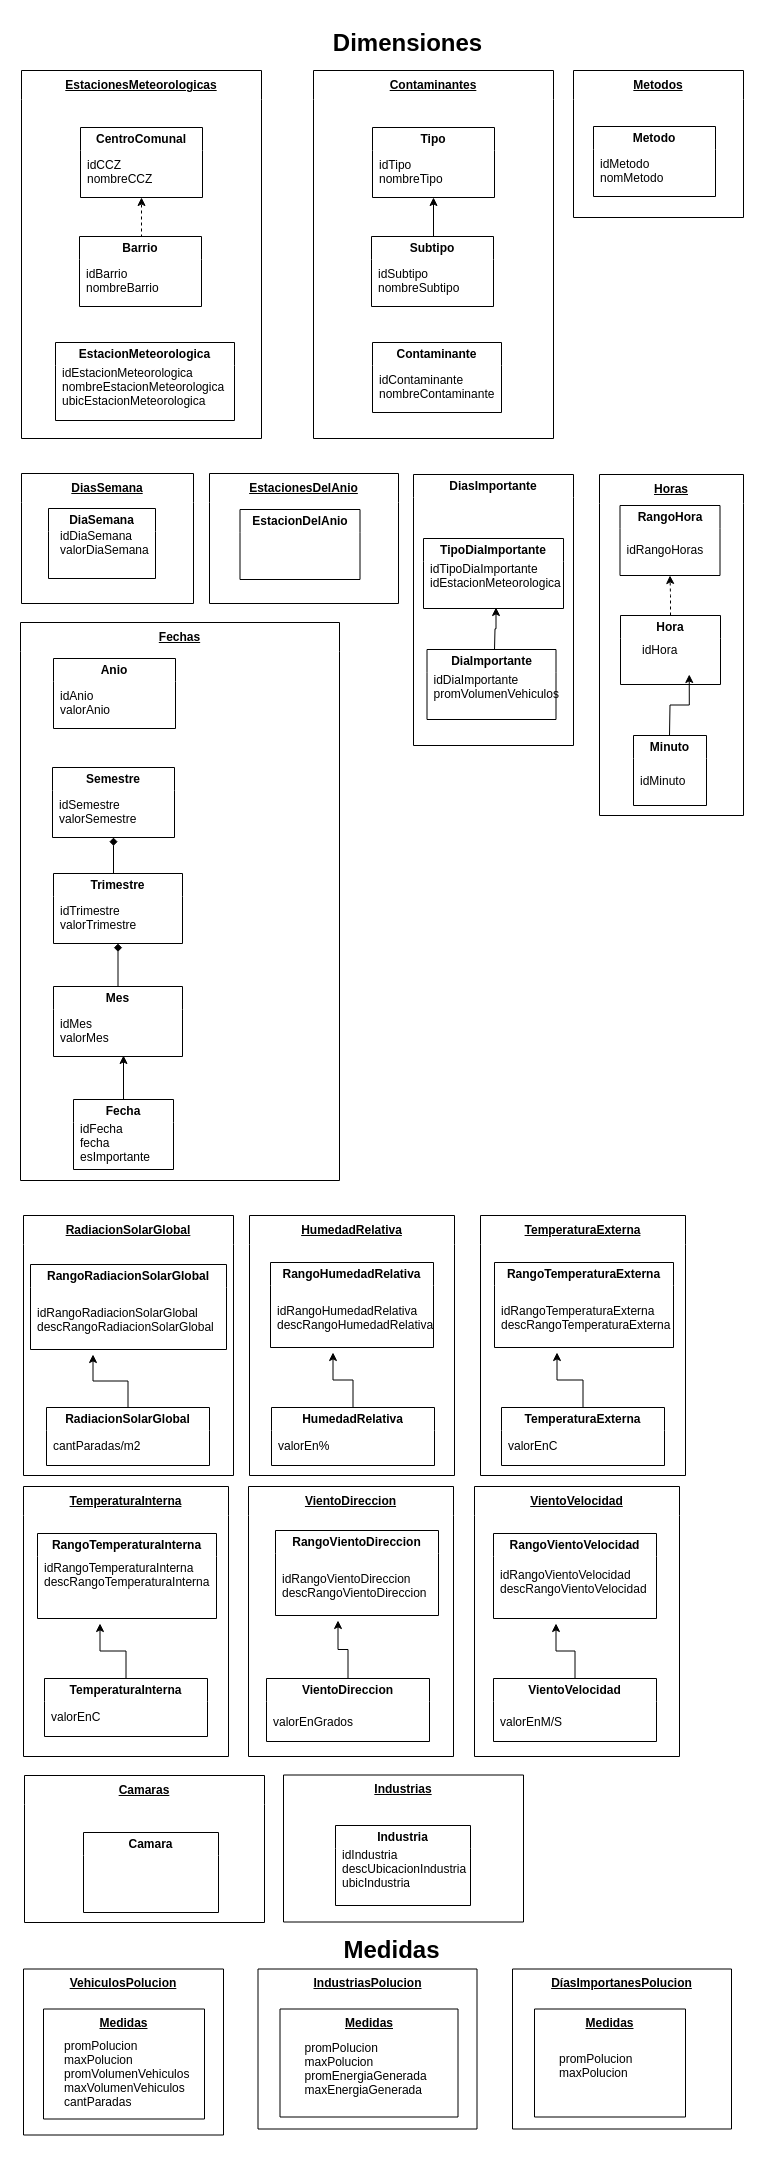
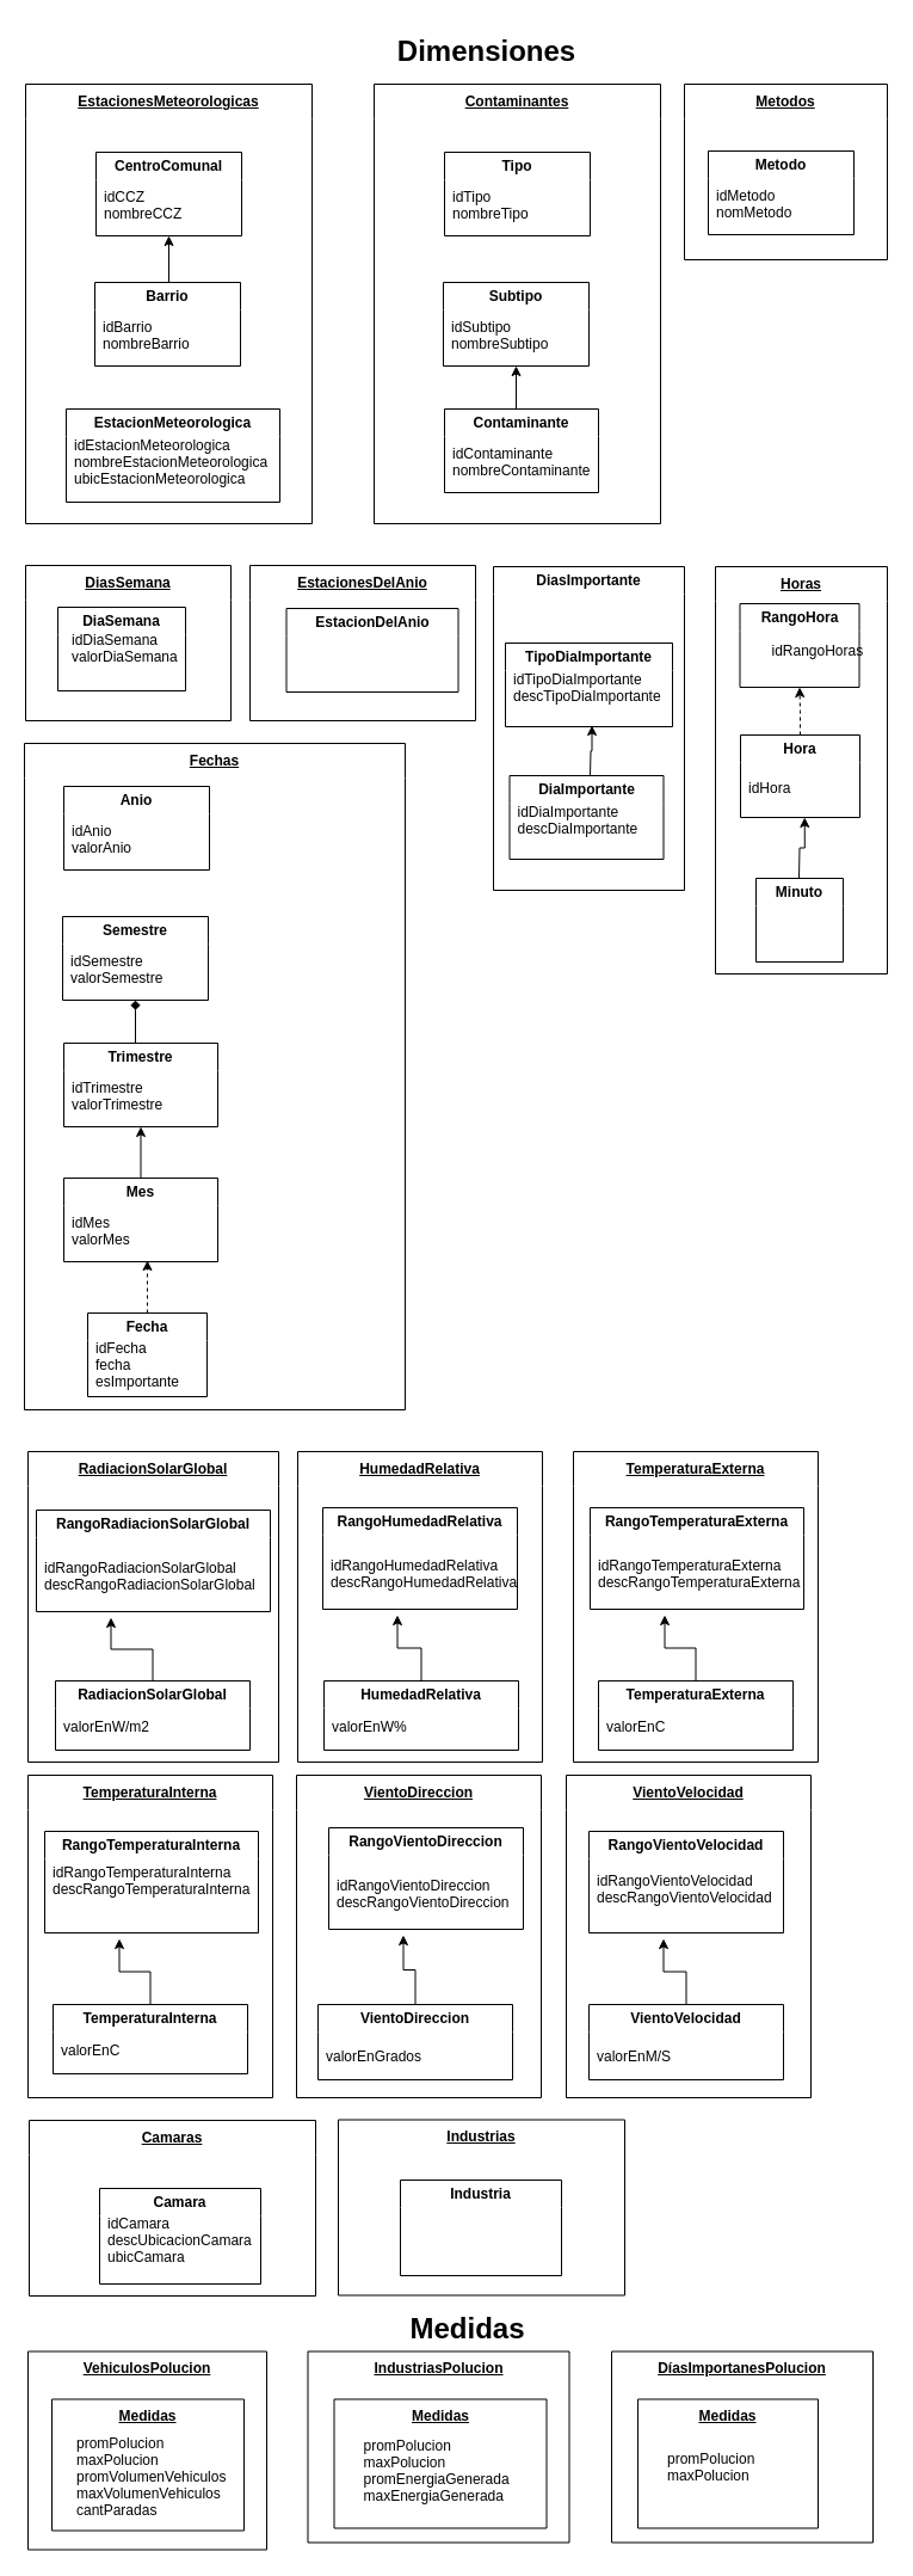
- <mxCell id="6" style="edgeStyle=orthogonalEdgeStyle;rounded=0;html=1;exitX=0.5;exitY=0;entryX=0.5;entryY=1;jettySize=auto;orthogonalLoop=1;dashed=1;" parent="3" source="7" target="4" edge="1"><mxGeometry relative="1" as="geometry" /></mxCell>
+ <mxCell id="6" style="edgeStyle=orthogonalEdgeStyle;rounded=0;html=1;exitX=0.5;exitY=0;entryX=0.5;entryY=1;jettySize=auto;orthogonalLoop=1;" parent="3" source="7" target="4" edge="1"><mxGeometry relative="1" as="geometry" /></mxCell>
- <mxCell id="19" style="edgeStyle=orthogonalEdgeStyle;rounded=0;html=1;exitX=0.5;exitY=0;entryX=0.5;entryY=1;jettySize=auto;orthogonalLoop=1;" parent="16" source="20" target="17" edge="1"><mxGeometry relative="1" as="geometry" /></mxCell>
+ <mxCell id="22" style="edgeStyle=orthogonalEdgeStyle;rounded=0;html=1;exitX=0.5;exitY=0;entryX=0.5;entryY=1;jettySize=auto;orthogonalLoop=1;" parent="16" source="23" target="20" edge="1"><mxGeometry relative="1" as="geometry" /></mxCell>
- <mxCell id="51" value="EstacionDelAnio" style="swimlane;swimlaneLine=0;whiteSpace=wrap" parent="1" vertex="1"><mxGeometry x="239.5" y="509" width="120" height="70" as="geometry"><mxRectangle x="590" y="38" width="70" height="23" as="alternateBounds" /></mxGeometry></mxCell>
+ <mxCell id="51" value="EstacionDelAnio" style="swimlane;swimlaneLine=0;whiteSpace=wrap" parent="1" vertex="1"><mxGeometry x="239.5" y="509" width="144" height="70" as="geometry"><mxRectangle x="590" y="38" width="70" height="23" as="alternateBounds" /></mxGeometry></mxCell>
- <mxCell id="60" value="idRangoHoras" style="text;align=left;verticalAlign=middle;" parent="59" vertex="1"><mxGeometry x="5" y="19" width="65" height="50" as="geometry" /></mxCell>
+ <mxCell id="60" value="idRangoHoras" style="text;align=left;verticalAlign=middle;" parent="59" vertex="1"><mxGeometry x="25" y="14" width="65" height="50" as="geometry" /></mxCell>
- <mxCell id="104" value="idTipoDiaImportante&#10;idEstacionMeteorologica&#10;" style="text;align=left;verticalAlign=middle;" vertex="1" parent="103"><mxGeometry x="5" y="19" width="135" height="50" as="geometry" /></mxCell>
+ <mxCell id="104" value="idTipoDiaImportante&#10;descTipoDiaImportante&#10;" style="text;align=left;verticalAlign=middle;" vertex="1" parent="103"><mxGeometry x="5" y="19" width="135" height="50" as="geometry" /></mxCell>
- <mxCell id="58" value="idHora" style="text;align=left;verticalAlign=middle;" parent="57" vertex="1"><mxGeometry x="20" y="9" width="65" height="50" as="geometry" /></mxCell>
+ <mxCell id="58" value="idHora" style="text;align=left;verticalAlign=middle;" parent="57" vertex="1"><mxGeometry x="5" y="19" width="65" height="50" as="geometry" /></mxCell>
- <mxCell id="102" value="idDiaImportante&#10;promVolumenVehiculos&#10;" style="text;align=left;verticalAlign=middle;" vertex="1" parent="101"><mxGeometry x="5" y="19" width="130" height="50" as="geometry" /></mxCell>
+ <mxCell id="102" value="idDiaImportante&#10;descDiaImportante&#10;" style="text;align=left;verticalAlign=middle;" vertex="1" parent="101"><mxGeometry x="5" y="19" width="130" height="50" as="geometry" /></mxCell>
- <mxCell id="62" value="idMinuto" style="text;align=left;verticalAlign=middle;" parent="61" vertex="1"><mxGeometry x="5" y="20" width="65" height="50" as="geometry" /></mxCell>
- <mxCell id="36" style="edgeStyle=orthogonalEdgeStyle;rounded=0;html=1;exitX=0.5;exitY=0;entryX=0.5;entryY=1;jettySize=auto;orthogonalLoop=1;endArrow=diamond;" parent="28" source="37" target="34" edge="1"><mxGeometry relative="1" as="geometry" /></mxCell>
+ <mxCell id="36" style="edgeStyle=orthogonalEdgeStyle;rounded=0;html=1;exitX=0.5;exitY=0;entryX=0.5;entryY=1;jettySize=auto;orthogonalLoop=1;" parent="28" source="37" target="34" edge="1"><mxGeometry relative="1" as="geometry" /></mxCell>
- <mxCell id="41" style="edgeStyle=orthogonalEdgeStyle;rounded=0;html=1;exitX=0.5;exitY=0;entryX=0.5;entryY=1;jettySize=auto;orthogonalLoop=1;" parent="28" source="39" target="38" edge="1"><mxGeometry relative="1" as="geometry" /></mxCell>
+ <mxCell id="41" style="edgeStyle=orthogonalEdgeStyle;rounded=0;html=1;exitX=0.5;exitY=0;entryX=0.5;entryY=1;jettySize=auto;orthogonalLoop=1;dashed=1;" parent="28" source="39" target="38" edge="1"><mxGeometry relative="1" as="geometry" /></mxCell>
- <mxCell id="66" value="cantParadas/m2&#10;" style="text;align=left;verticalAlign=middle;" parent="65" vertex="1"><mxGeometry x="5" y="19" width="115" height="51" as="geometry" /></mxCell>
+ <mxCell id="66" value="valorEnW/m2&#10;" style="text;align=left;verticalAlign=middle;" parent="65" vertex="1"><mxGeometry x="5" y="19" width="115" height="51" as="geometry" /></mxCell>
- <mxCell id="72" value="valorEn%&#10;" style="text;align=left;verticalAlign=middle;" parent="71" vertex="1"><mxGeometry x="5" y="19" width="115" height="51" as="geometry" /></mxCell>
+ <mxCell id="72" value="valorEnW%&#10;" style="text;align=left;verticalAlign=middle;" parent="71" vertex="1"><mxGeometry x="5" y="19" width="115" height="51" as="geometry" /></mxCell>
- <mxCell id="108" value="idIndustria&#10;descUbicacionIndustria&#10;ubicIndustria&#10;" style="text;align=left;verticalAlign=middle;" vertex="1" parent="107"><mxGeometry x="5" y="19" width="130" height="61" as="geometry" /></mxCell>
+ <mxCell id="27" value="idCamara&#10;descUbicacionCamara&#10;ubicCamara&#10;" style="text;align=left;verticalAlign=middle;" parent="26" vertex="1"><mxGeometry x="5" y="19" width="130" height="61" as="geometry" /></mxCell>
